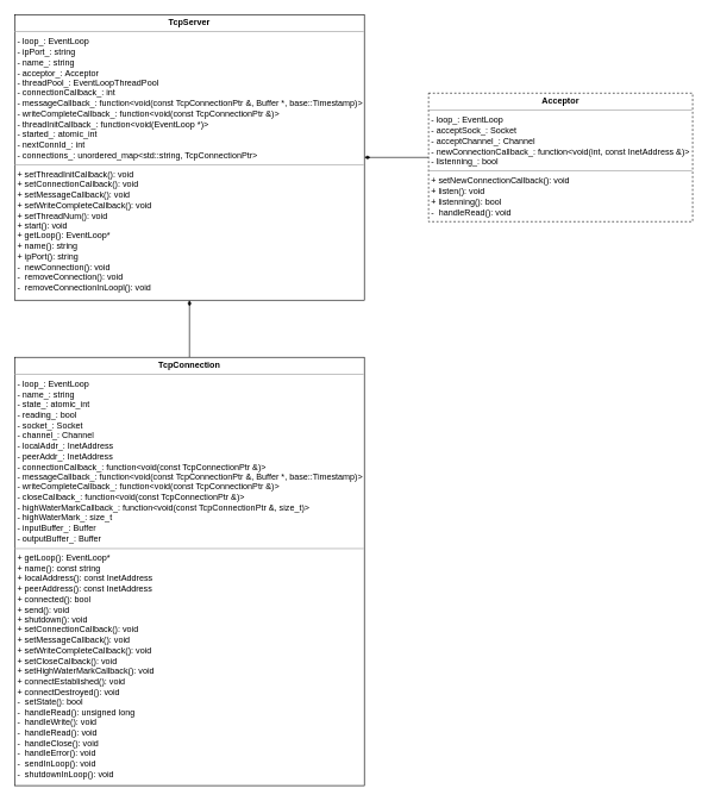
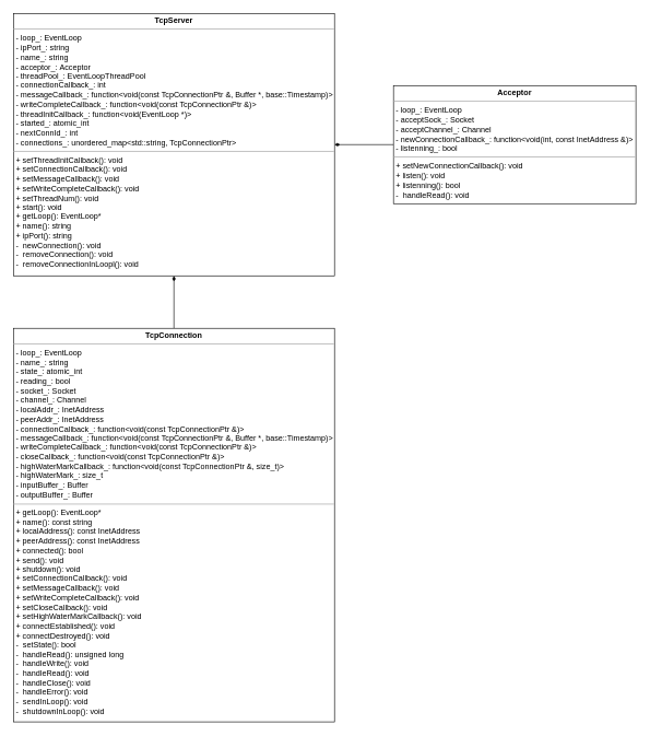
- <mxCell id="3" value="&lt;p style=&quot;margin:0px;margin-top:4px;text-align:center;&quot;&gt;&lt;b&gt;Acceptor&lt;/b&gt;&lt;/p&gt;&lt;hr size=&quot;1&quot;&gt;&lt;p style=&quot;margin:0px;margin-left:4px;&quot;&gt;- loop_: EventLoop&lt;/p&gt;&lt;p style=&quot;margin:0px;margin-left:4px;&quot;&gt;- acceptSock_: Socket&amp;nbsp;&lt;/p&gt;&lt;p style=&quot;margin:0px;margin-left:4px;&quot;&gt;- acceptChannel_: Channel&lt;/p&gt;&lt;p style=&quot;margin:0px;margin-left:4px;&quot;&gt;- newConnectionCallback_: function&amp;lt;void(int, const InetAddress &amp;amp;)&amp;gt;&lt;/p&gt;&lt;p style=&quot;margin:0px;margin-left:4px;&quot;&gt;- listenning_: bool&lt;/p&gt;&lt;hr size=&quot;1&quot;&gt;&lt;p style=&quot;margin:0px;margin-left:4px;&quot;&gt;+ setNewConnectionCallback(): void&lt;/p&gt;&lt;p style=&quot;margin:0px;margin-left:4px;&quot;&gt;+ listen(): void&lt;/p&gt;&lt;p style=&quot;margin:0px;margin-left:4px;&quot;&gt;+ listenning(): bool&lt;/p&gt;&lt;p style=&quot;margin:0px;margin-left:4px;&quot;&gt;-&amp;nbsp; handleRead(): void&lt;/p&gt;" style="verticalAlign=top;align=left;overflow=fill;fontSize=12;fontFamily=Helvetica;html=1;dashed=1;" vertex="1" parent="1"><mxGeometry x="600" y="130" width="370" height="180" as="geometry" /></mxCell>
+ <mxCell id="3" value="&lt;p style=&quot;margin:0px;margin-top:4px;text-align:center;&quot;&gt;&lt;b&gt;Acceptor&lt;/b&gt;&lt;/p&gt;&lt;hr size=&quot;1&quot;&gt;&lt;p style=&quot;margin:0px;margin-left:4px;&quot;&gt;- loop_: EventLoop&lt;/p&gt;&lt;p style=&quot;margin:0px;margin-left:4px;&quot;&gt;- acceptSock_: Socket&amp;nbsp;&lt;/p&gt;&lt;p style=&quot;margin:0px;margin-left:4px;&quot;&gt;- acceptChannel_: Channel&lt;/p&gt;&lt;p style=&quot;margin:0px;margin-left:4px;&quot;&gt;- newConnectionCallback_: function&amp;lt;void(int, const InetAddress &amp;amp;)&amp;gt;&lt;/p&gt;&lt;p style=&quot;margin:0px;margin-left:4px;&quot;&gt;- listenning_: bool&lt;/p&gt;&lt;hr size=&quot;1&quot;&gt;&lt;p style=&quot;margin:0px;margin-left:4px;&quot;&gt;+ setNewConnectionCallback(): void&lt;/p&gt;&lt;p style=&quot;margin:0px;margin-left:4px;&quot;&gt;+ listen(): void&lt;/p&gt;&lt;p style=&quot;margin:0px;margin-left:4px;&quot;&gt;+ listenning(): bool&lt;/p&gt;&lt;p style=&quot;margin:0px;margin-left:4px;&quot;&gt;-&amp;nbsp; handleRead(): void&lt;/p&gt;" style="verticalAlign=top;align=left;overflow=fill;fontSize=12;fontFamily=Helvetica;html=1;" vertex="1" parent="1"><mxGeometry x="600" y="130" width="370" height="180" as="geometry" /></mxCell>
